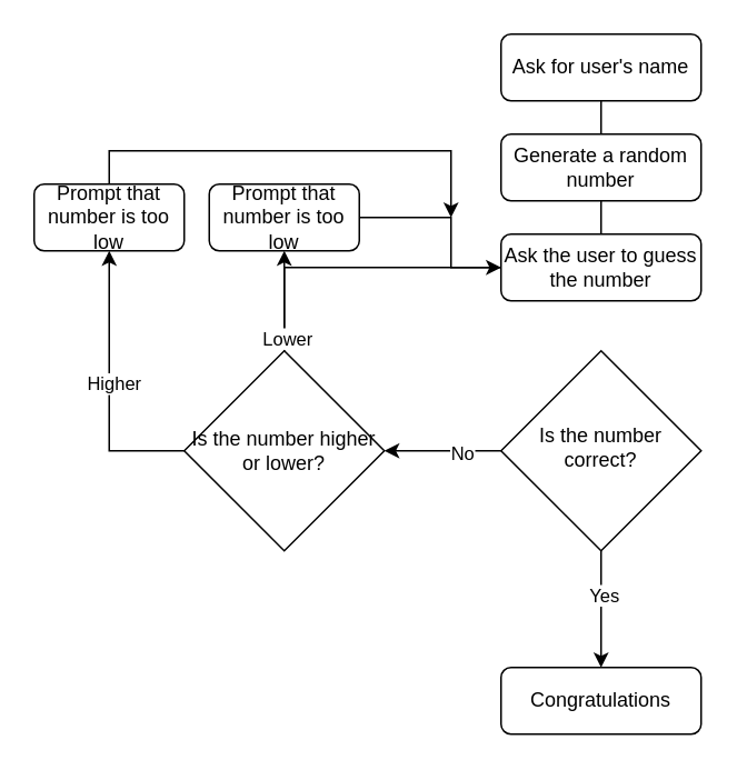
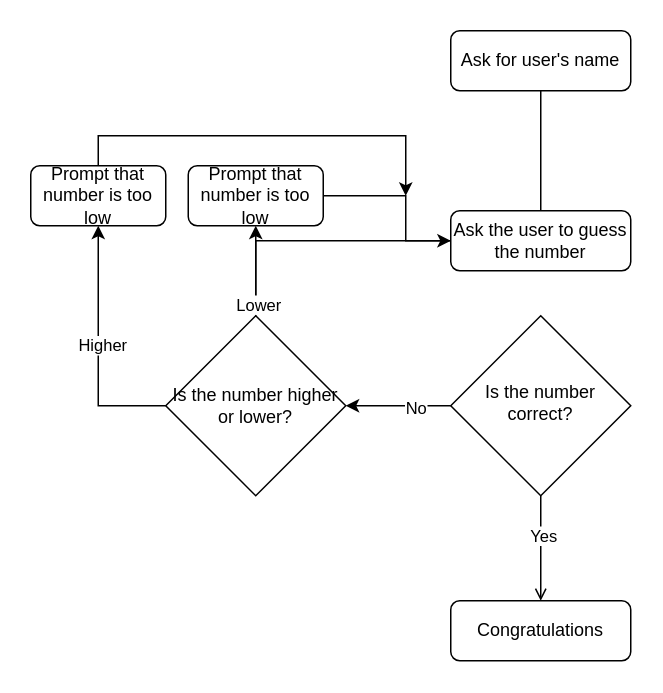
- <mxCell id="10" value="Generate a random number" style="rounded=1;whiteSpace=wrap;html=1;" vertex="1" parent="1"><mxGeometry x="300" y="80" width="120" height="40" as="geometry" /></mxCell>
- <mxCell id="4" style="edgeStyle=orthogonalEdgeStyle;rounded=0;orthogonalLoop=1;jettySize=auto;html=1;exitX=0.5;exitY=1;exitDx=0;exitDy=0;" edge="1" parent="1" source="8" target="9"><mxGeometry relative="1" as="geometry" /></mxCell>
+ <mxCell id="4" style="edgeStyle=orthogonalEdgeStyle;rounded=0;orthogonalLoop=1;jettySize=auto;html=1;exitX=0.5;exitY=1;exitDx=0;exitDy=0;endArrow=open;" edge="1" parent="1" source="8" target="9"><mxGeometry relative="1" as="geometry" /></mxCell>
